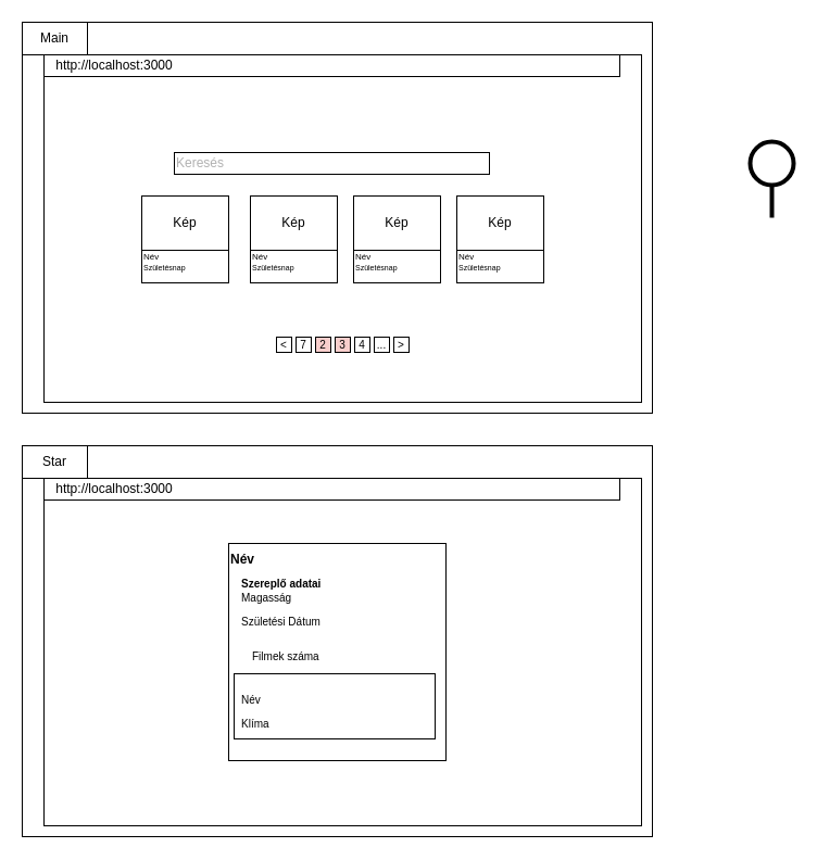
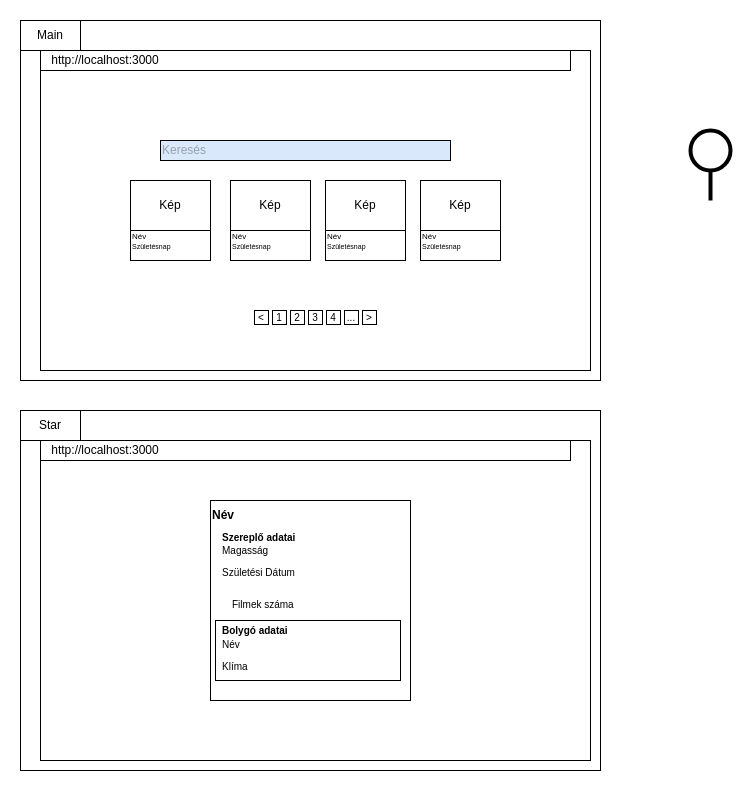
- <mxCell id="8" value="Keresés" style="rounded=0;whiteSpace=wrap;html=1;textOpacity=30;align=left;" vertex="1" parent="2"><mxGeometry x="140" y="120" width="290" height="20" as="geometry" /></mxCell>
+ <mxCell id="8" value="Keresés" style="rounded=0;whiteSpace=wrap;html=1;textOpacity=30;align=left;fillColor=#dae8fc;" vertex="1" parent="2"><mxGeometry x="140" y="120" width="290" height="20" as="geometry" /></mxCell>
- <mxCell id="39" value="&lt;font style=&quot;font-size: 10px;&quot;&gt;7&lt;/font&gt;" style="whiteSpace=wrap;html=1;aspect=fixed;imageWidth=24;" vertex="1" parent="28"><mxGeometry x="18" width="14" height="14" as="geometry" /></mxCell>
+ <mxCell id="39" value="&lt;font style=&quot;font-size: 10px;&quot;&gt;1&lt;/font&gt;" style="whiteSpace=wrap;html=1;aspect=fixed;imageWidth=24;" vertex="1" parent="28"><mxGeometry x="18" width="14" height="14" as="geometry" /></mxCell>
- <mxCell id="31" value="&lt;font style=&quot;font-size: 10px;&quot;&gt;2&lt;/font&gt;" style="whiteSpace=wrap;html=1;aspect=fixed;imageWidth=24;fillColor=#f8cecc;" vertex="1" parent="30"><mxGeometry width="14" height="14" as="geometry" /></mxCell>
+ <mxCell id="31" value="&lt;font style=&quot;font-size: 10px;&quot;&gt;2&lt;/font&gt;" style="whiteSpace=wrap;html=1;aspect=fixed;imageWidth=24;" vertex="1" parent="30"><mxGeometry width="14" height="14" as="geometry" /></mxCell>
- <mxCell id="33" value="&lt;font style=&quot;font-size: 10px;&quot;&gt;3&lt;/font&gt;" style="whiteSpace=wrap;html=1;aspect=fixed;imageWidth=24;fillColor=#f8cecc;" vertex="1" parent="32"><mxGeometry width="14" height="14" as="geometry" /></mxCell>
+ <mxCell id="33" value="&lt;font style=&quot;font-size: 10px;&quot;&gt;3&lt;/font&gt;" style="whiteSpace=wrap;html=1;aspect=fixed;imageWidth=24;" vertex="1" parent="32"><mxGeometry width="14" height="14" as="geometry" /></mxCell>
+ <mxCell id="63" value="Bolygó adatai" style="text;html=1;align=left;verticalAlign=middle;whiteSpace=wrap;rounded=0;fontStyle=1;fontSize=10;" vertex="1" parent="1"><mxGeometry x="220" y="620" width="110" height="20" as="geometry" /></mxCell>
